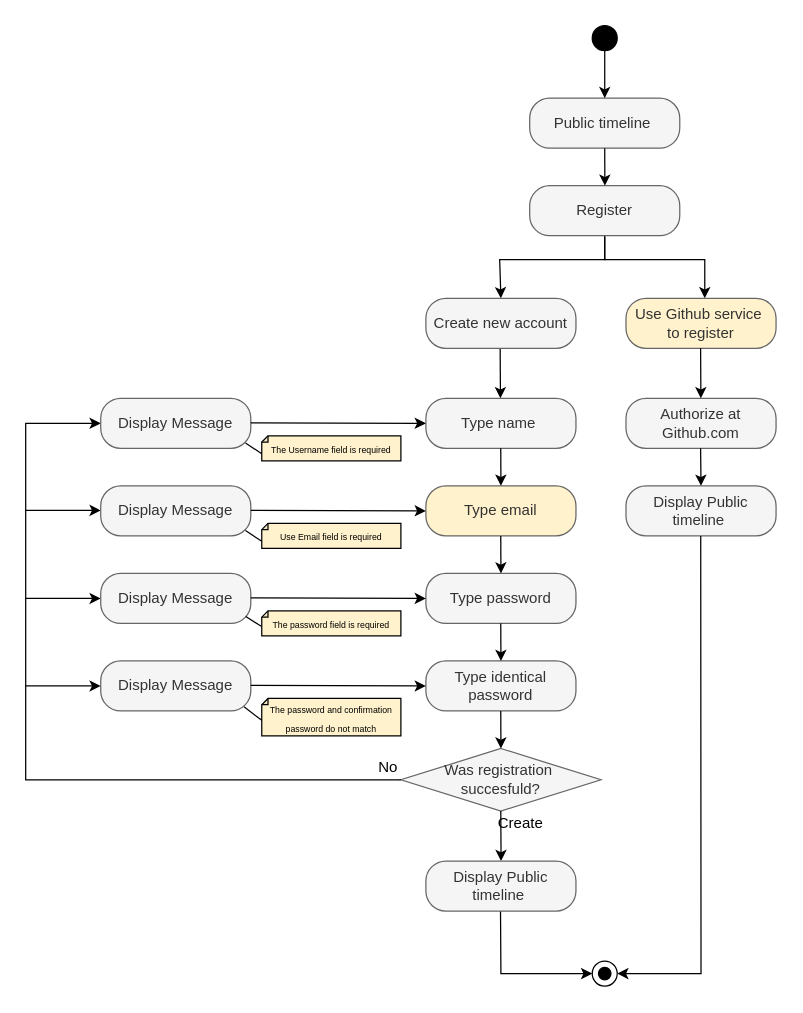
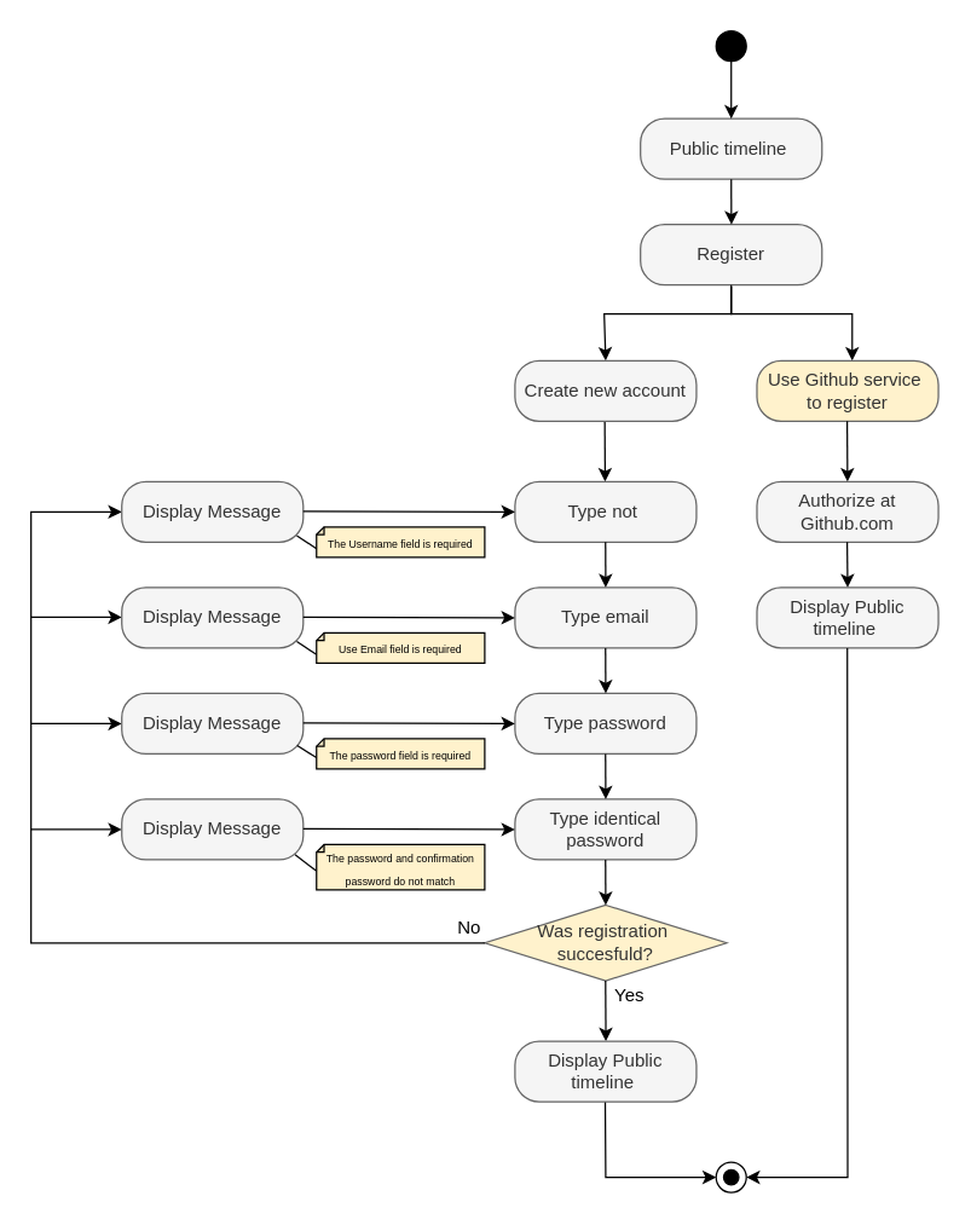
- <mxCell id="20" value="Type name&amp;nbsp;" style="rounded=1;whiteSpace=wrap;html=1;arcSize=40;whiteSpace=wrap;html=1;labelBackgroundColor=none;fillColor=#f5f5f5;fontColor=#333333;strokeColor=#666666;" parent="1" vertex="1"><mxGeometry x="340" y="318" width="120" height="40" as="geometry" /></mxCell>
+ <mxCell id="20" value="Type not&amp;nbsp;" style="rounded=1;whiteSpace=wrap;html=1;arcSize=40;whiteSpace=wrap;html=1;labelBackgroundColor=none;fillColor=#f5f5f5;fontColor=#333333;strokeColor=#666666;" parent="1" vertex="1"><mxGeometry x="340" y="318" width="120" height="40" as="geometry" /></mxCell>
- <mxCell id="21" value="Type email" style="rounded=1;whiteSpace=wrap;html=1;arcSize=40;whiteSpace=wrap;html=1;labelBackgroundColor=none;fillColor=#fff2cc;fontColor=#333333;strokeColor=#666666;" parent="1" vertex="1"><mxGeometry x="340" y="388" width="120" height="40" as="geometry" /></mxCell>
+ <mxCell id="21" value="Type email" style="rounded=1;whiteSpace=wrap;html=1;arcSize=40;whiteSpace=wrap;html=1;labelBackgroundColor=none;fillColor=#f5f5f5;fontColor=#333333;strokeColor=#666666;" parent="1" vertex="1"><mxGeometry x="340" y="388" width="120" height="40" as="geometry" /></mxCell>
- <mxCell id="4" value="Was&amp;nbsp;&lt;span style=&quot;background-color: initial;&quot;&gt;registration&amp;nbsp;&lt;/span&gt;&lt;div&gt;&lt;div&gt;succesfuld?&lt;/div&gt;&lt;/div&gt;" style="rhombus;whiteSpace=wrap;html=1;rounded=0;labelBackgroundColor=none;fillColor=#f5f5f5;fontColor=#333333;strokeColor=#666666;" parent="1" vertex="1"><mxGeometry x="320" y="598" width="160" height="50" as="geometry" /></mxCell>
+ <mxCell id="4" value="Was&amp;nbsp;&lt;span style=&quot;background-color: initial;&quot;&gt;registration&amp;nbsp;&lt;/span&gt;&lt;div&gt;&lt;div&gt;succesfuld?&lt;/div&gt;&lt;/div&gt;" style="rhombus;whiteSpace=wrap;html=1;rounded=0;labelBackgroundColor=none;fillColor=#fff2cc;fontColor=#333333;strokeColor=#666666;" parent="1" vertex="1"><mxGeometry x="320" y="598" width="160" height="50" as="geometry" /></mxCell>
- <mxCell id="9" value="Create" style="text;html=1;align=center;verticalAlign=middle;whiteSpace=wrap;rounded=0;labelBackgroundColor=none;" parent="1" vertex="1"><mxGeometry x="386" y="643" width="60" height="30" as="geometry" /></mxCell>
+ <mxCell id="9" value="Yes" style="text;html=1;align=center;verticalAlign=middle;whiteSpace=wrap;rounded=0;labelBackgroundColor=none;" parent="1" vertex="1"><mxGeometry x="386" y="643" width="60" height="30" as="geometry" /></mxCell>
